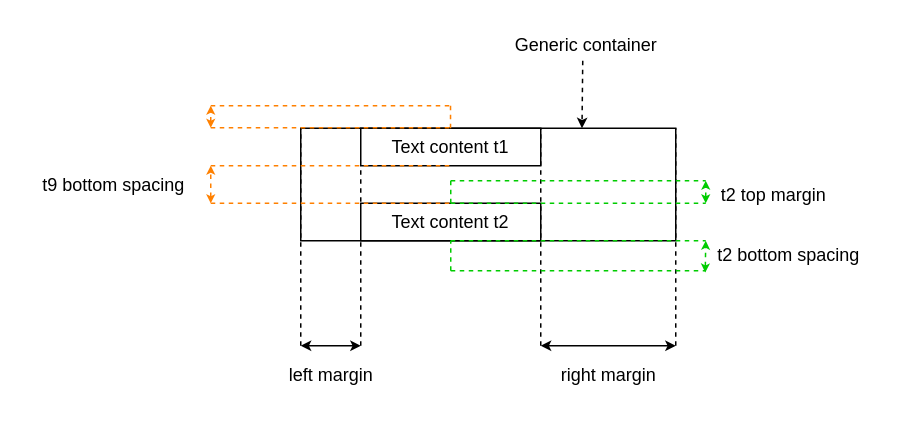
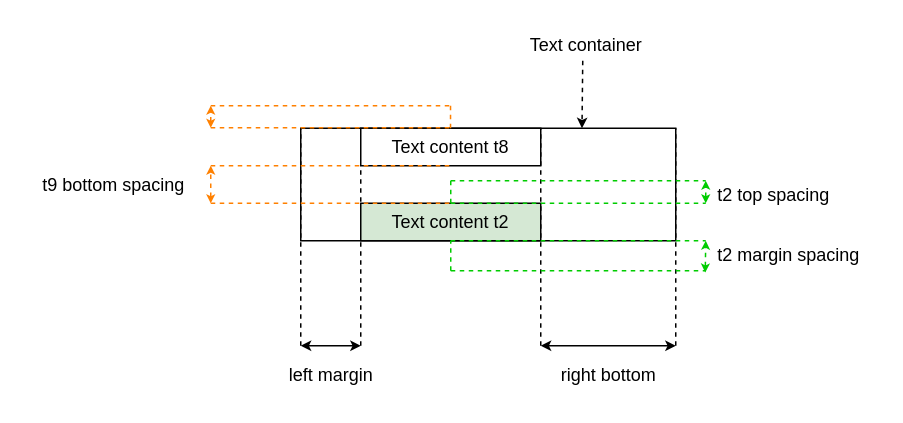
- <mxCell id="32" value="Generic container" style="text;html=1;align=center;verticalAlign=middle;resizable=0;points=[];autosize=1;strokeColor=none;fillColor=none;" vertex="1" parent="1"><mxGeometry x="335" y="20" width="110" height="20" as="geometry" /></mxCell>
+ <mxCell id="32" value="Text container" style="text;html=1;align=center;verticalAlign=middle;resizable=0;points=[];autosize=1;strokeColor=none;fillColor=none;" vertex="1" parent="1"><mxGeometry x="335" y="20" width="110" height="20" as="geometry" /></mxCell>
- <mxCell id="3" value="Text content t1" style="rounded=0;whiteSpace=wrap;html=1;" vertex="1" parent="1"><mxGeometry x="240" y="85" width="120" height="25" as="geometry" /></mxCell>
+ <mxCell id="3" value="Text content t8" style="rounded=0;whiteSpace=wrap;html=1;" vertex="1" parent="1"><mxGeometry x="240" y="85" width="120" height="25" as="geometry" /></mxCell>
- <mxCell id="21" value="t2 top margin" style="text;html=1;align=center;verticalAlign=middle;resizable=0;points=[];autosize=1;strokeColor=none;fillColor=none;" vertex="1" parent="1"><mxGeometry x="470" y="120" width="90" height="20" as="geometry" /></mxCell>
+ <mxCell id="21" value="t2 top spacing" style="text;html=1;align=center;verticalAlign=middle;resizable=0;points=[];autosize=1;strokeColor=none;fillColor=none;" vertex="1" parent="1"><mxGeometry x="470" y="120" width="90" height="20" as="geometry" /></mxCell>
- <mxCell id="6" value="Text content t2" style="rounded=0;whiteSpace=wrap;html=1;" vertex="1" parent="1"><mxGeometry x="240" y="135" width="120" height="25" as="geometry" /></mxCell>
+ <mxCell id="6" value="Text content t2" style="rounded=0;whiteSpace=wrap;html=1;fillColor=#d5e8d4;" vertex="1" parent="1"><mxGeometry x="240" y="135" width="120" height="25" as="geometry" /></mxCell>
- <mxCell id="30" value="t2 bottom spacing" style="text;html=1;align=center;verticalAlign=middle;resizable=0;points=[];autosize=1;strokeColor=none;fillColor=none;" vertex="1" parent="1"><mxGeometry x="470" y="160" width="110" height="20" as="geometry" /></mxCell>
+ <mxCell id="30" value="t2 margin spacing" style="text;html=1;align=center;verticalAlign=middle;resizable=0;points=[];autosize=1;strokeColor=none;fillColor=none;" vertex="1" parent="1"><mxGeometry x="470" y="160" width="110" height="20" as="geometry" /></mxCell>
- <mxCell id="12" value="right margin" style="text;html=1;align=center;verticalAlign=middle;resizable=0;points=[];autosize=1;strokeColor=none;fillColor=none;" vertex="1" parent="1"><mxGeometry x="365" y="240" width="80" height="20" as="geometry" /></mxCell>
+ <mxCell id="12" value="right bottom" style="text;html=1;align=center;verticalAlign=middle;resizable=0;points=[];autosize=1;strokeColor=none;fillColor=none;" vertex="1" parent="1"><mxGeometry x="365" y="240" width="80" height="20" as="geometry" /></mxCell>
